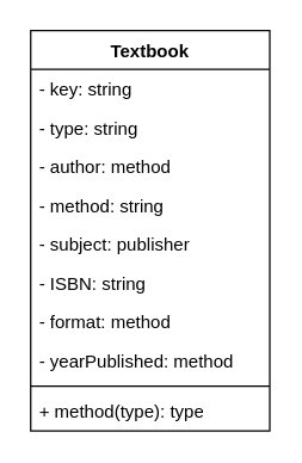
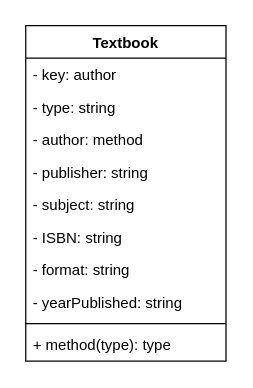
- <mxCell id="3" value="- key: string" style="text;strokeColor=none;fillColor=none;align=left;verticalAlign=top;spacingLeft=4;spacingRight=4;overflow=hidden;rotatable=0;points=[[0,0.5],[1,0.5]];portConstraint=eastwest;whiteSpace=wrap;html=1;" parent="2" vertex="1"><mxGeometry y="26" width="160" height="26" as="geometry" /></mxCell>
+ <mxCell id="3" value="- key: author" style="text;strokeColor=none;fillColor=none;align=left;verticalAlign=top;spacingLeft=4;spacingRight=4;overflow=hidden;rotatable=0;points=[[0,0.5],[1,0.5]];portConstraint=eastwest;whiteSpace=wrap;html=1;" parent="2" vertex="1"><mxGeometry y="26" width="160" height="26" as="geometry" /></mxCell>
- <mxCell id="6" value="- method: string" style="text;strokeColor=none;fillColor=none;align=left;verticalAlign=top;spacingLeft=4;spacingRight=4;overflow=hidden;rotatable=0;points=[[0,0.5],[1,0.5]];portConstraint=eastwest;whiteSpace=wrap;html=1;" parent="2" vertex="1"><mxGeometry y="104" width="160" height="26" as="geometry" /></mxCell>
+ <mxCell id="6" value="- publisher: string" style="text;strokeColor=none;fillColor=none;align=left;verticalAlign=top;spacingLeft=4;spacingRight=4;overflow=hidden;rotatable=0;points=[[0,0.5],[1,0.5]];portConstraint=eastwest;whiteSpace=wrap;html=1;" parent="2" vertex="1"><mxGeometry y="104" width="160" height="26" as="geometry" /></mxCell>
- <mxCell id="7" value="- subject: publisher" style="text;strokeColor=none;fillColor=none;align=left;verticalAlign=top;spacingLeft=4;spacingRight=4;overflow=hidden;rotatable=0;points=[[0,0.5],[1,0.5]];portConstraint=eastwest;whiteSpace=wrap;html=1;" parent="2" vertex="1"><mxGeometry y="130" width="160" height="26" as="geometry" /></mxCell>
+ <mxCell id="7" value="- subject: string" style="text;strokeColor=none;fillColor=none;align=left;verticalAlign=top;spacingLeft=4;spacingRight=4;overflow=hidden;rotatable=0;points=[[0,0.5],[1,0.5]];portConstraint=eastwest;whiteSpace=wrap;html=1;" parent="2" vertex="1"><mxGeometry y="130" width="160" height="26" as="geometry" /></mxCell>
- <mxCell id="9" value="- format: method" style="text;strokeColor=none;fillColor=none;align=left;verticalAlign=top;spacingLeft=4;spacingRight=4;overflow=hidden;rotatable=0;points=[[0,0.5],[1,0.5]];portConstraint=eastwest;whiteSpace=wrap;html=1;" parent="2" vertex="1"><mxGeometry y="182" width="160" height="26" as="geometry" /></mxCell>
+ <mxCell id="9" value="- format: string" style="text;strokeColor=none;fillColor=none;align=left;verticalAlign=top;spacingLeft=4;spacingRight=4;overflow=hidden;rotatable=0;points=[[0,0.5],[1,0.5]];portConstraint=eastwest;whiteSpace=wrap;html=1;" parent="2" vertex="1"><mxGeometry y="182" width="160" height="26" as="geometry" /></mxCell>
- <mxCell id="10" value="- yearPublished: method" style="text;strokeColor=none;fillColor=none;align=left;verticalAlign=top;spacingLeft=4;spacingRight=4;overflow=hidden;rotatable=0;points=[[0,0.5],[1,0.5]];portConstraint=eastwest;whiteSpace=wrap;html=1;" parent="2" vertex="1"><mxGeometry y="208" width="160" height="26" as="geometry" /></mxCell>
+ <mxCell id="10" value="- yearPublished: string" style="text;strokeColor=none;fillColor=none;align=left;verticalAlign=top;spacingLeft=4;spacingRight=4;overflow=hidden;rotatable=0;points=[[0,0.5],[1,0.5]];portConstraint=eastwest;whiteSpace=wrap;html=1;" parent="2" vertex="1"><mxGeometry y="208" width="160" height="26" as="geometry" /></mxCell>
